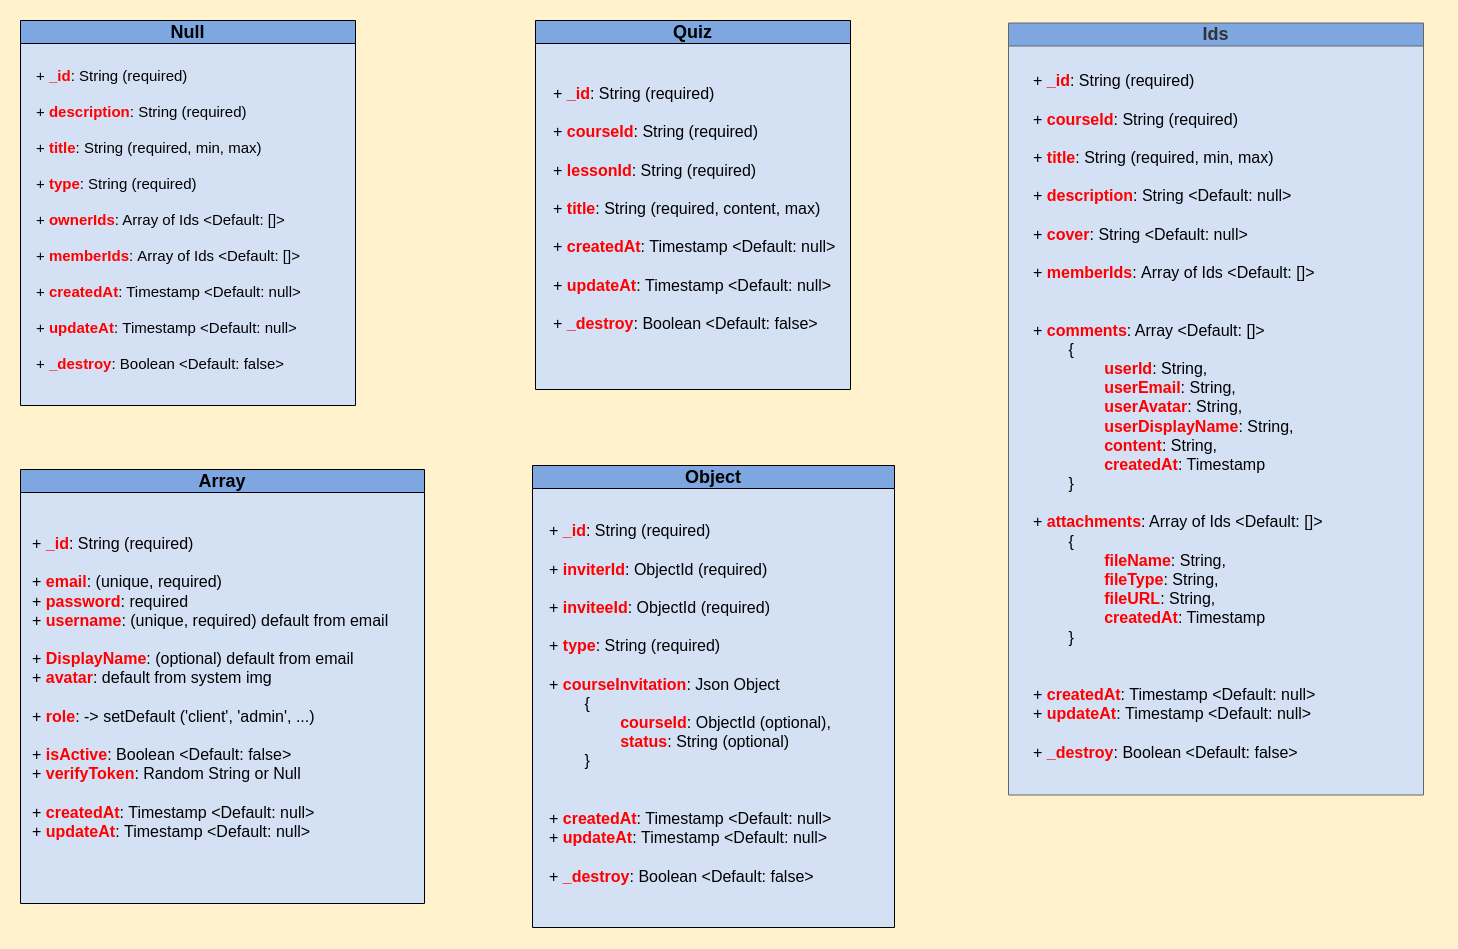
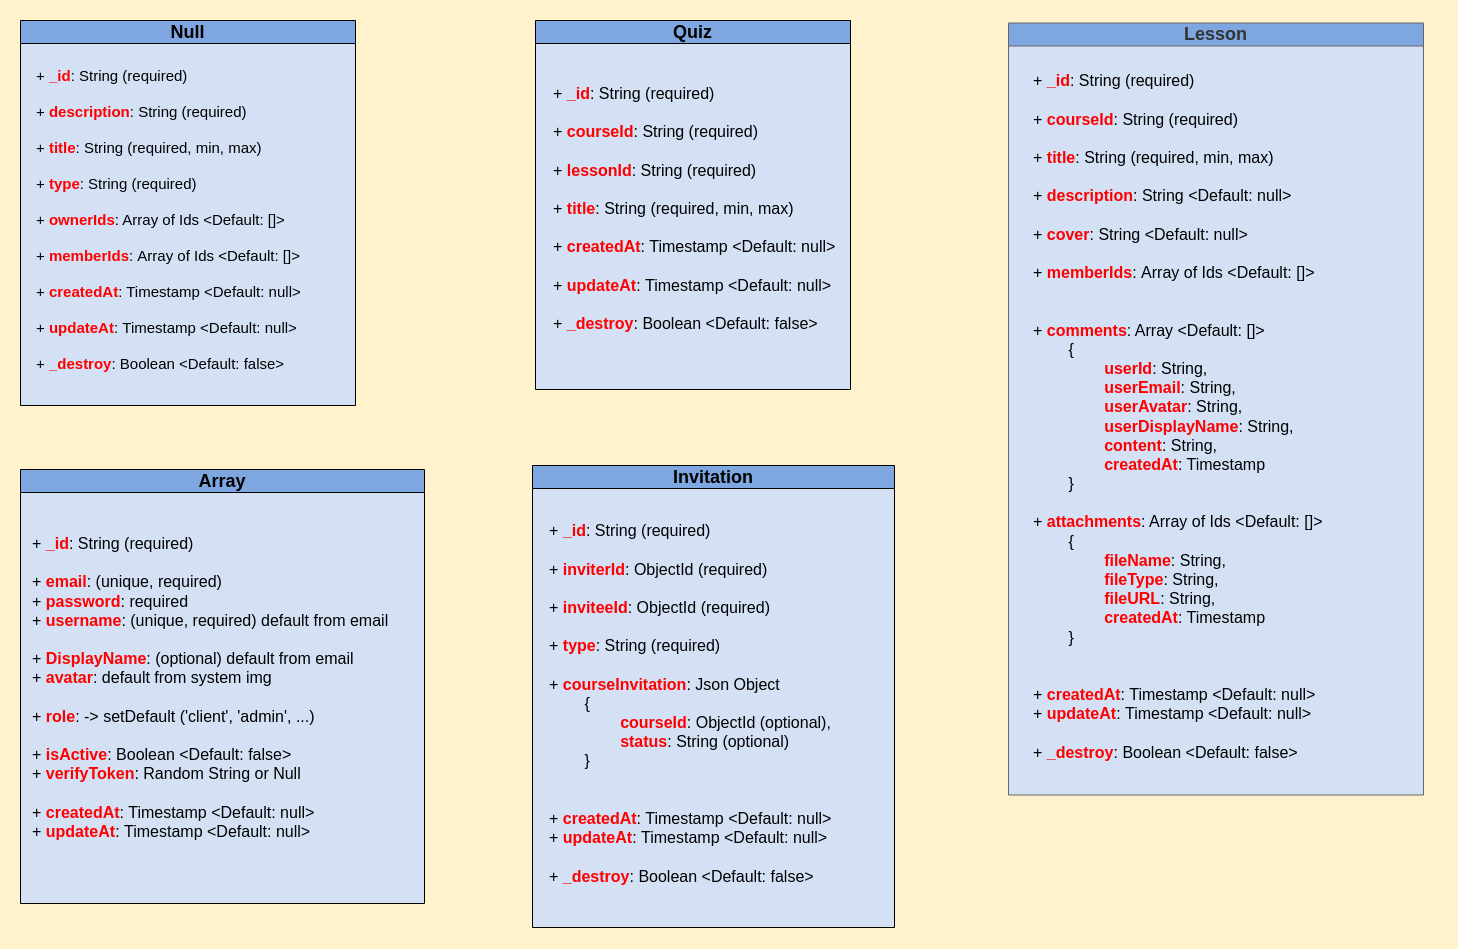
- <mxCell id="10" value="&lt;font style=&quot;font-size: 18px;&quot;&gt;Ids&lt;/font&gt;" style="swimlane;whiteSpace=wrap;html=1;swimlaneFillColor=#D4E1F5;fillColor=#7EA6E0;startSize=23;fontColor=#333333;strokeColor=#666666;" vertex="1" parent="1"><mxGeometry x="1008" y="22.5" width="415" height="772" as="geometry" /></mxCell>
+ <mxCell id="10" value="&lt;font style=&quot;font-size: 18px;&quot;&gt;Lesson&lt;/font&gt;" style="swimlane;whiteSpace=wrap;html=1;swimlaneFillColor=#D4E1F5;fillColor=#7EA6E0;startSize=23;fontColor=#333333;strokeColor=#666666;" vertex="1" parent="1"><mxGeometry x="1008" y="22.5" width="415" height="772" as="geometry" /></mxCell>
- <mxCell id="5" value="&lt;font style=&quot;font-size: 16px;&quot;&gt;+ &lt;font color=&quot;#ff0000&quot;&gt;&lt;b&gt;_id&lt;/b&gt;&lt;/font&gt;: String (required)&lt;/font&gt;&lt;div style=&quot;font-size: 16px;&quot;&gt;&lt;font style=&quot;font-size: 16px;&quot;&gt;&lt;br&gt;&lt;/font&gt;&lt;div style=&quot;&quot;&gt;&lt;font style=&quot;font-size: 16px;&quot;&gt;+ &lt;font color=&quot;#ff0000&quot;&gt;&lt;b&gt;courseId&lt;/b&gt;&lt;/font&gt;: String (required)&lt;/font&gt;&lt;/div&gt;&lt;div style=&quot;&quot;&gt;&lt;font style=&quot;font-size: 16px;&quot;&gt;&lt;br&gt;&lt;/font&gt;&lt;/div&gt;&lt;div style=&quot;&quot;&gt;&lt;font style=&quot;font-size: 16px;&quot;&gt;+ &lt;font color=&quot;#ff0000&quot;&gt;&lt;b&gt;lessonId&lt;/b&gt;&lt;/font&gt;:&amp;nbsp;&lt;span style=&quot;background-color: initial;&quot;&gt;String (required)&lt;/span&gt;&lt;/font&gt;&lt;/div&gt;&lt;div style=&quot;&quot;&gt;&lt;font style=&quot;font-size: 16px;&quot;&gt;&lt;br&gt;&lt;/font&gt;&lt;/div&gt;&lt;div style=&quot;&quot;&gt;&lt;font style=&quot;font-size: 16px;&quot;&gt;+ &lt;font color=&quot;#ff0000&quot;&gt;&lt;b&gt;title&lt;/b&gt;&lt;/font&gt;: String (required, content, max)&lt;/font&gt;&lt;/div&gt;&lt;div style=&quot;&quot;&gt;&lt;span style=&quot;background-color: initial;&quot;&gt;&lt;font style=&quot;font-size: 16px;&quot;&gt;&lt;br&gt;&lt;/font&gt;&lt;/span&gt;&lt;/div&gt;&lt;div style=&quot;&quot;&gt;&lt;span style=&quot;background-color: initial;&quot;&gt;&lt;font style=&quot;font-size: 16px;&quot;&gt;+ &lt;font color=&quot;#ff0000&quot;&gt;&lt;b&gt;createdAt&lt;/b&gt;&lt;/font&gt;: Timestamp &amp;lt;Default: null&amp;gt;&lt;/font&gt;&lt;/span&gt;&lt;/div&gt;&lt;div style=&quot;&quot;&gt;&lt;span style=&quot;background-color: initial;&quot;&gt;&lt;font style=&quot;font-size: 16px;&quot;&gt;&lt;br&gt;&lt;/font&gt;&lt;/span&gt;&lt;/div&gt;&lt;div style=&quot;&quot;&gt;&lt;font style=&quot;font-size: 16px;&quot;&gt;&lt;span style=&quot;background-color: initial;&quot;&gt;+ &lt;font color=&quot;#ff0000&quot;&gt;&lt;b&gt;updateAt&lt;/b&gt;&lt;/font&gt;:&amp;nbsp;&lt;/span&gt;&lt;span style=&quot;background-color: initial;&quot;&gt;Timestamp &amp;lt;Default: null&amp;gt;&lt;/span&gt;&lt;/font&gt;&lt;/div&gt;&lt;div style=&quot;&quot;&gt;&lt;span style=&quot;background-color: initial;&quot;&gt;&lt;font style=&quot;font-size: 16px;&quot;&gt;&lt;br&gt;&lt;/font&gt;&lt;/span&gt;&lt;/div&gt;&lt;div style=&quot;&quot;&gt;&lt;span style=&quot;background-color: initial;&quot;&gt;&lt;font style=&quot;font-size: 16px;&quot;&gt;+ &lt;font color=&quot;#ff0000&quot;&gt;&lt;b&gt;_destroy&lt;/b&gt;&lt;/font&gt;: Boolean &amp;lt;Default: false&amp;gt;&lt;/font&gt;&lt;/span&gt;&lt;/div&gt;&lt;/div&gt;" style="text;html=1;align=left;verticalAlign=middle;whiteSpace=wrap;rounded=0;" vertex="1" parent="4"><mxGeometry x="16" y="9" width="299" height="357" as="geometry" /></mxCell>
+ <mxCell id="5" value="&lt;font style=&quot;font-size: 16px;&quot;&gt;+ &lt;font color=&quot;#ff0000&quot;&gt;&lt;b&gt;_id&lt;/b&gt;&lt;/font&gt;: String (required)&lt;/font&gt;&lt;div style=&quot;font-size: 16px;&quot;&gt;&lt;font style=&quot;font-size: 16px;&quot;&gt;&lt;br&gt;&lt;/font&gt;&lt;div style=&quot;&quot;&gt;&lt;font style=&quot;font-size: 16px;&quot;&gt;+ &lt;font color=&quot;#ff0000&quot;&gt;&lt;b&gt;courseId&lt;/b&gt;&lt;/font&gt;: String (required)&lt;/font&gt;&lt;/div&gt;&lt;div style=&quot;&quot;&gt;&lt;font style=&quot;font-size: 16px;&quot;&gt;&lt;br&gt;&lt;/font&gt;&lt;/div&gt;&lt;div style=&quot;&quot;&gt;&lt;font style=&quot;font-size: 16px;&quot;&gt;+ &lt;font color=&quot;#ff0000&quot;&gt;&lt;b&gt;lessonId&lt;/b&gt;&lt;/font&gt;:&amp;nbsp;&lt;span style=&quot;background-color: initial;&quot;&gt;String (required)&lt;/span&gt;&lt;/font&gt;&lt;/div&gt;&lt;div style=&quot;&quot;&gt;&lt;font style=&quot;font-size: 16px;&quot;&gt;&lt;br&gt;&lt;/font&gt;&lt;/div&gt;&lt;div style=&quot;&quot;&gt;&lt;font style=&quot;font-size: 16px;&quot;&gt;+ &lt;font color=&quot;#ff0000&quot;&gt;&lt;b&gt;title&lt;/b&gt;&lt;/font&gt;: String (required, min, max)&lt;/font&gt;&lt;/div&gt;&lt;div style=&quot;&quot;&gt;&lt;span style=&quot;background-color: initial;&quot;&gt;&lt;font style=&quot;font-size: 16px;&quot;&gt;&lt;br&gt;&lt;/font&gt;&lt;/span&gt;&lt;/div&gt;&lt;div style=&quot;&quot;&gt;&lt;span style=&quot;background-color: initial;&quot;&gt;&lt;font style=&quot;font-size: 16px;&quot;&gt;+ &lt;font color=&quot;#ff0000&quot;&gt;&lt;b&gt;createdAt&lt;/b&gt;&lt;/font&gt;: Timestamp &amp;lt;Default: null&amp;gt;&lt;/font&gt;&lt;/span&gt;&lt;/div&gt;&lt;div style=&quot;&quot;&gt;&lt;span style=&quot;background-color: initial;&quot;&gt;&lt;font style=&quot;font-size: 16px;&quot;&gt;&lt;br&gt;&lt;/font&gt;&lt;/span&gt;&lt;/div&gt;&lt;div style=&quot;&quot;&gt;&lt;font style=&quot;font-size: 16px;&quot;&gt;&lt;span style=&quot;background-color: initial;&quot;&gt;+ &lt;font color=&quot;#ff0000&quot;&gt;&lt;b&gt;updateAt&lt;/b&gt;&lt;/font&gt;:&amp;nbsp;&lt;/span&gt;&lt;span style=&quot;background-color: initial;&quot;&gt;Timestamp &amp;lt;Default: null&amp;gt;&lt;/span&gt;&lt;/font&gt;&lt;/div&gt;&lt;div style=&quot;&quot;&gt;&lt;span style=&quot;background-color: initial;&quot;&gt;&lt;font style=&quot;font-size: 16px;&quot;&gt;&lt;br&gt;&lt;/font&gt;&lt;/span&gt;&lt;/div&gt;&lt;div style=&quot;&quot;&gt;&lt;span style=&quot;background-color: initial;&quot;&gt;&lt;font style=&quot;font-size: 16px;&quot;&gt;+ &lt;font color=&quot;#ff0000&quot;&gt;&lt;b&gt;_destroy&lt;/b&gt;&lt;/font&gt;: Boolean &amp;lt;Default: false&amp;gt;&lt;/font&gt;&lt;/span&gt;&lt;/div&gt;&lt;/div&gt;" style="text;html=1;align=left;verticalAlign=middle;whiteSpace=wrap;rounded=0;" vertex="1" parent="4"><mxGeometry x="16" y="9" width="299" height="357" as="geometry" /></mxCell>
- <mxCell id="8" value="&lt;font style=&quot;font-size: 18px;&quot;&gt;Object&lt;/font&gt;" style="swimlane;whiteSpace=wrap;html=1;swimlaneFillColor=#D4E1F5;fillColor=#7EA6E0;startSize=23;" vertex="1" parent="1"><mxGeometry x="532" y="465" width="362" height="462" as="geometry" /></mxCell>
+ <mxCell id="8" value="&lt;font style=&quot;font-size: 18px;&quot;&gt;Invitation&lt;/font&gt;" style="swimlane;whiteSpace=wrap;html=1;swimlaneFillColor=#D4E1F5;fillColor=#7EA6E0;startSize=23;" vertex="1" parent="1"><mxGeometry x="532" y="465" width="362" height="462" as="geometry" /></mxCell>
